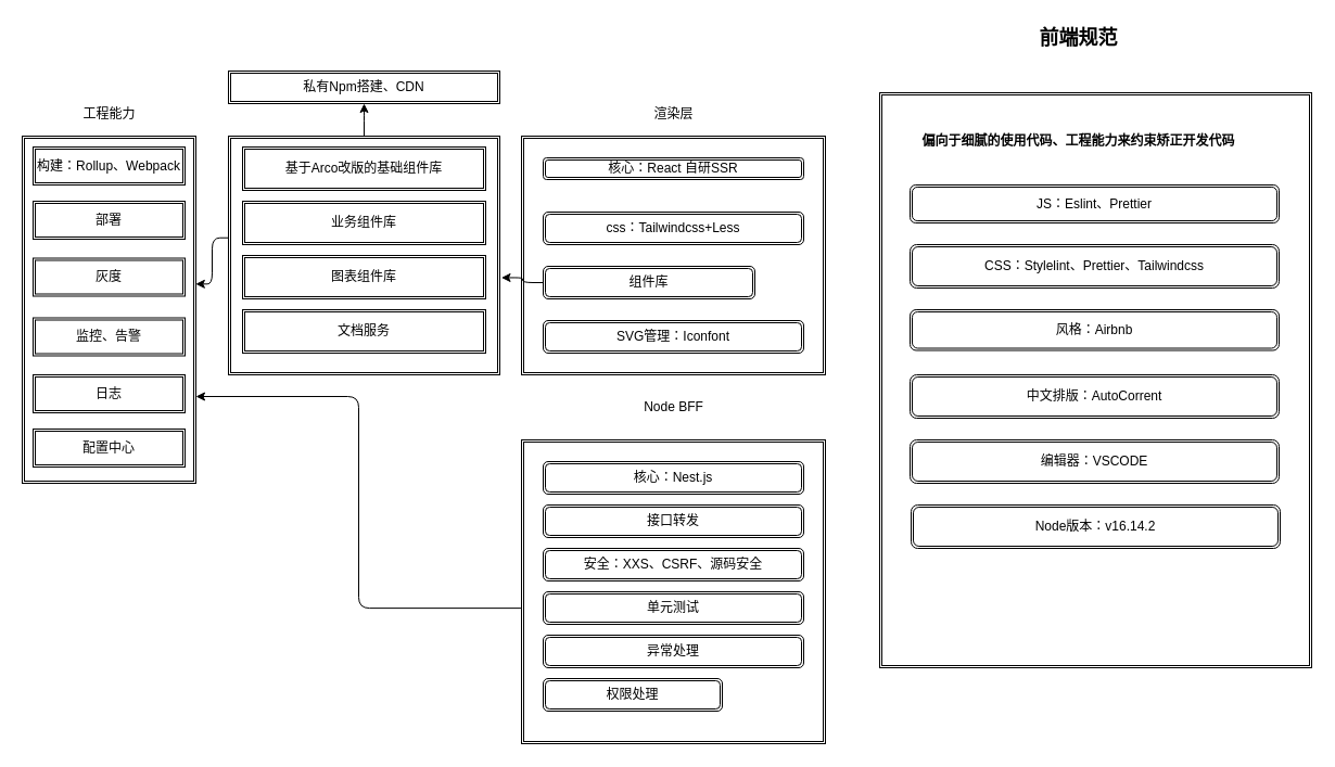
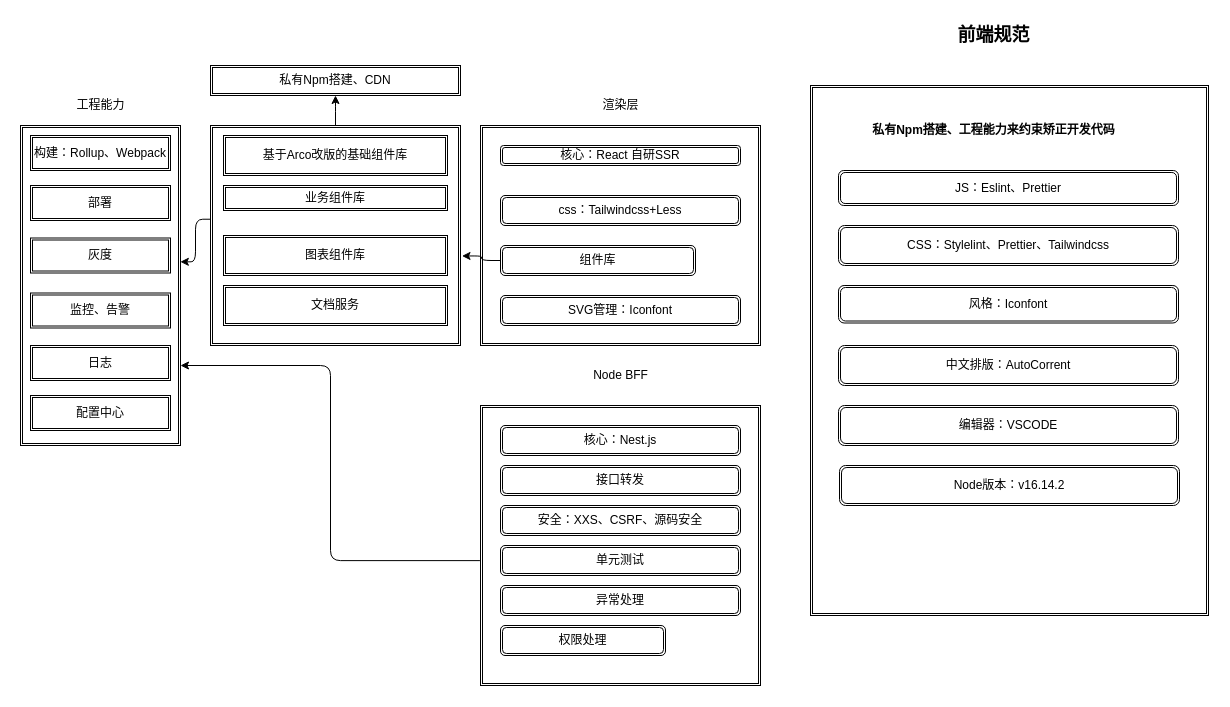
- <mxCell id="37" value="偏向于细腻的使用代码、工程能力来约束矫正开发代码" style="text;strokeColor=none;fillColor=none;html=1;fontSize=12;fontStyle=1;verticalAlign=middle;align=center;" parent="1" vertex="1"><mxGeometry x="808" y="105" width="370" height="50" as="geometry" /></mxCell>
+ <mxCell id="37" value="私有Npm搭建、工程能力来约束矫正开发代码" style="text;strokeColor=none;fillColor=none;html=1;fontSize=12;fontStyle=1;verticalAlign=middle;align=center;" parent="1" vertex="1"><mxGeometry x="808" y="105" width="370" height="50" as="geometry" /></mxCell>
- <mxCell id="11" value="业务组件库" style="shape=ext;double=1;rounded=0;whiteSpace=wrap;html=1;fontSize=12;" parent="1" vertex="1"><mxGeometry x="223" y="185" width="224" height="40" as="geometry" /></mxCell>
+ <mxCell id="11" value="业务组件库" style="shape=ext;double=1;rounded=0;whiteSpace=wrap;html=1;fontSize=12;" parent="1" vertex="1"><mxGeometry x="223" y="185" width="224" height="25" as="geometry" /></mxCell>
- <mxCell id="39" value="风格：Airbnb" style="shape=ext;double=1;rounded=1;whiteSpace=wrap;html=1;fontSize=12;" parent="1" vertex="1"><mxGeometry x="838" y="285" width="340" height="37.5" as="geometry" /></mxCell>
+ <mxCell id="39" value="风格：Iconfont" style="shape=ext;double=1;rounded=1;whiteSpace=wrap;html=1;fontSize=12;" parent="1" vertex="1"><mxGeometry x="838" y="285" width="340" height="37.5" as="geometry" /></mxCell>
